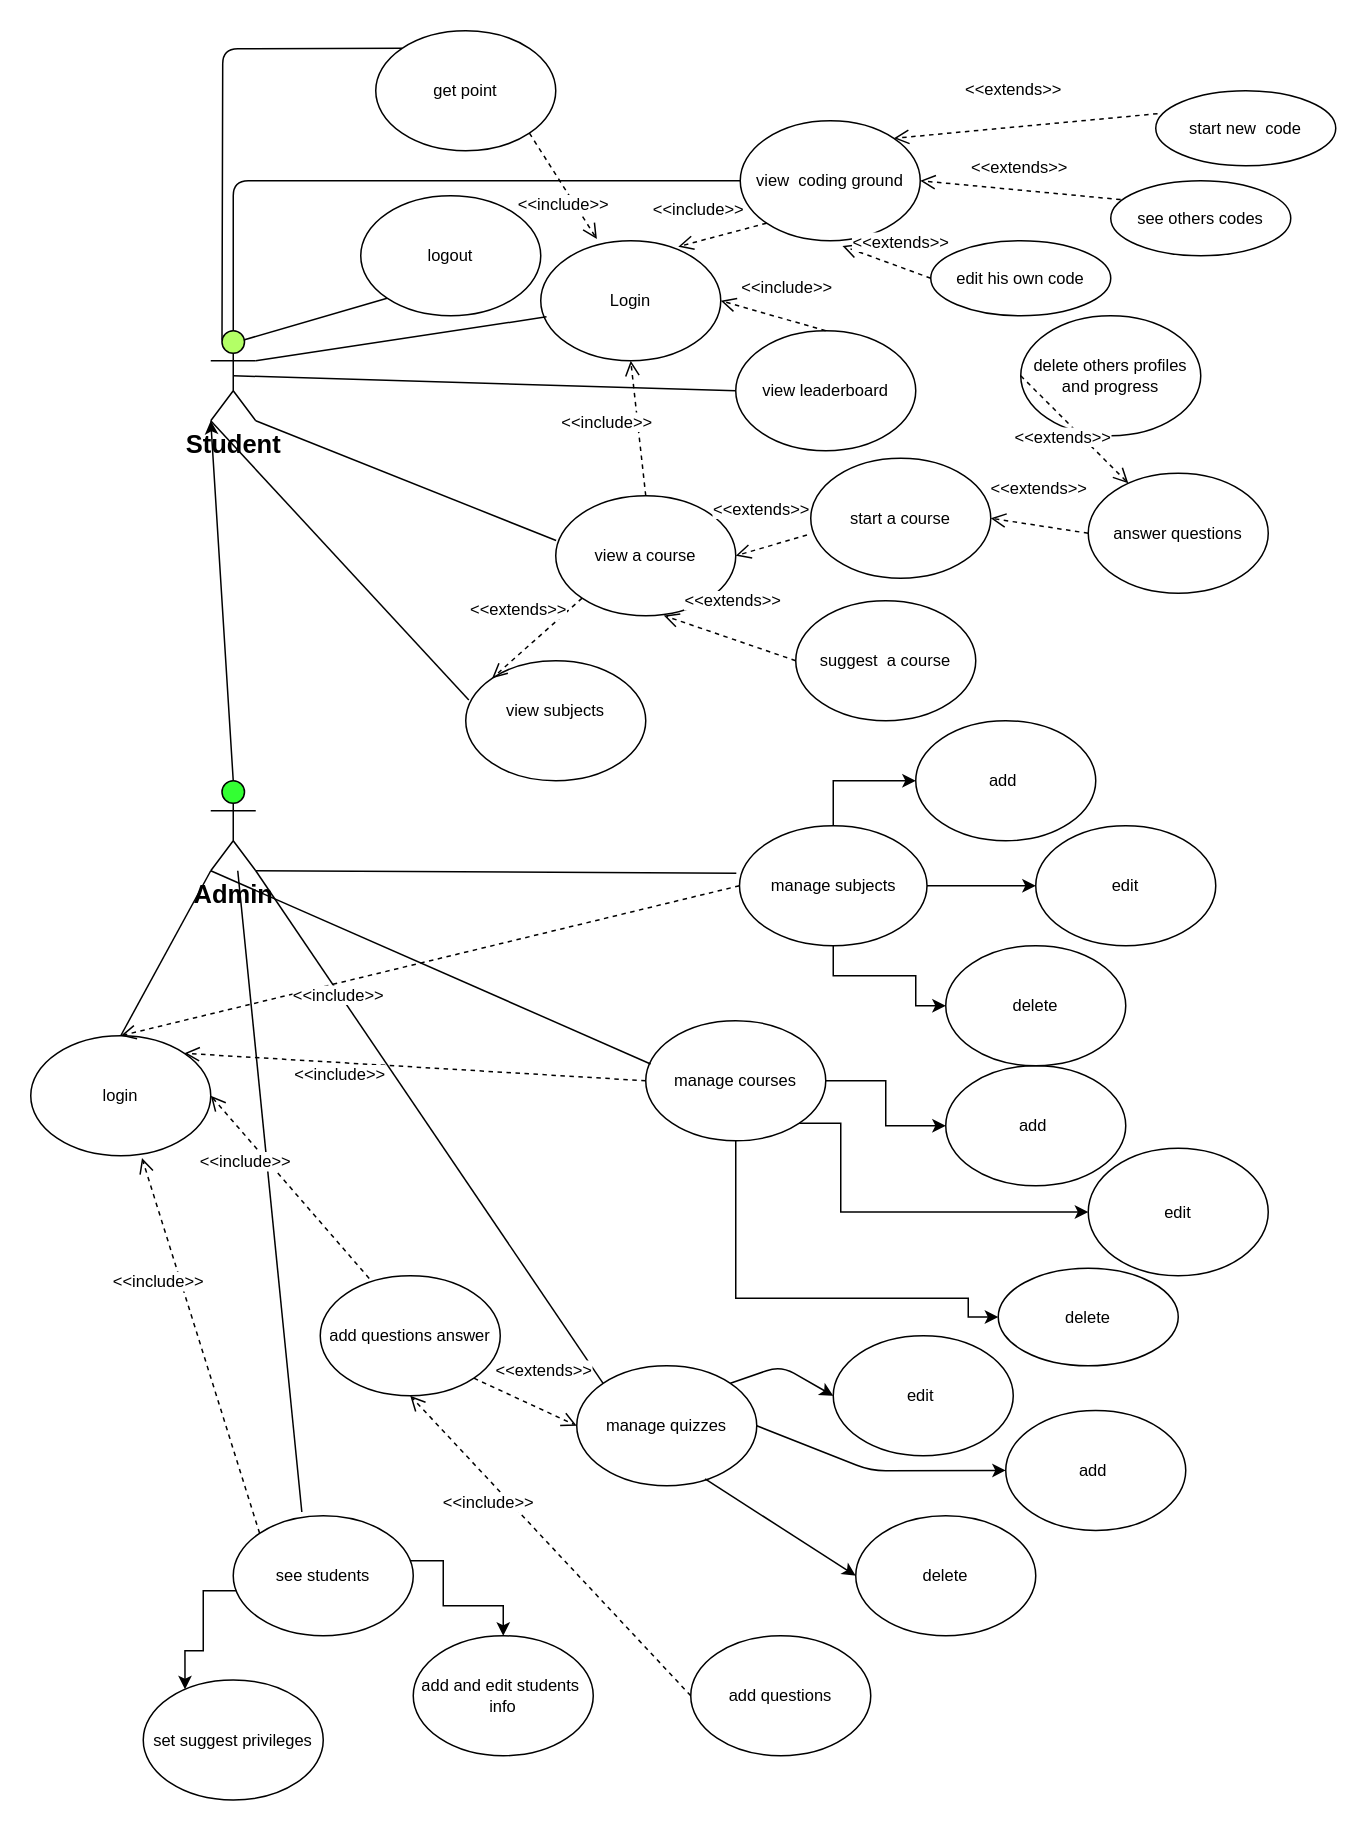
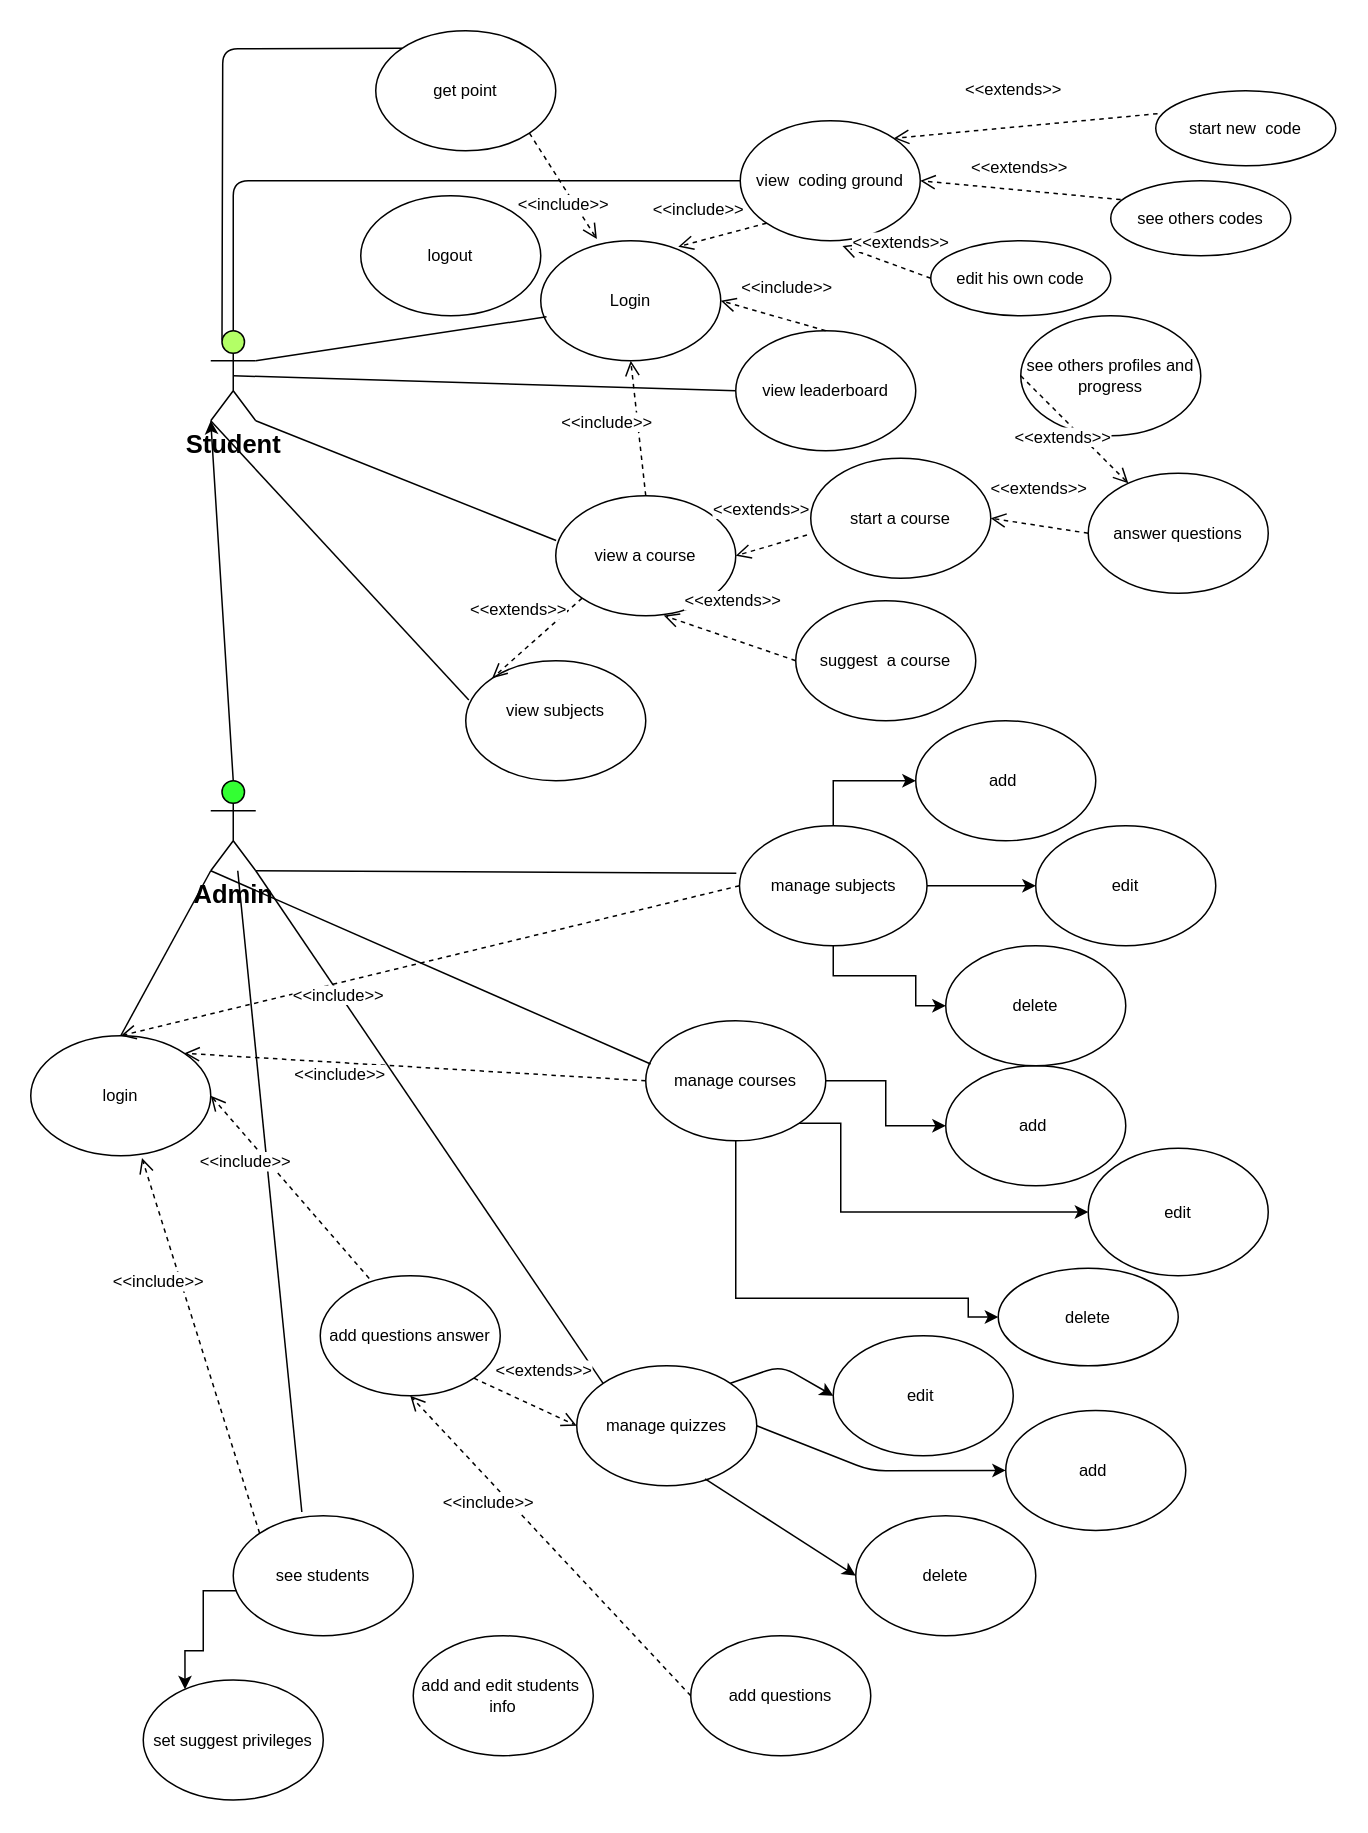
- <mxCell id="13" value="" style="endArrow=none;html=1;fontSize=11;entryX=0;entryY=1;entryDx=0;entryDy=0;exitX=0.75;exitY=0.1;exitDx=0;exitDy=0;exitPerimeter=0;" edge="1" parent="1" source="2" target="8"><mxGeometry width="50" height="50" relative="1" as="geometry"><mxPoint x="170" y="240" as="sourcePoint" /><mxPoint x="220" y="190" as="targetPoint" /></mxGeometry></mxCell>
- <mxCell id="10" value="delete others profiles and progress&lt;br&gt;" style="ellipse;whiteSpace=wrap;html=1;fillColor=none;fontSize=11;" vertex="1" parent="1"><mxGeometry x="680" y="210" width="120" height="80" as="geometry" /></mxCell>
+ <mxCell id="10" value="see others profiles and progress&lt;br&gt;" style="ellipse;whiteSpace=wrap;html=1;fillColor=none;fontSize=11;" vertex="1" parent="1"><mxGeometry x="680" y="210" width="120" height="80" as="geometry" /></mxCell>
- <mxCell id="27" style="edgeStyle=orthogonalEdgeStyle;rounded=0;orthogonalLoop=1;jettySize=auto;html=1;fontSize=11;" edge="1" parent="1" source="29" target="58"><mxGeometry relative="1" as="geometry"><Array as="points"><mxPoint x="295" y="1040" /><mxPoint x="295" y="1070" /><mxPoint x="335" y="1070" /></Array></mxGeometry></mxCell>
